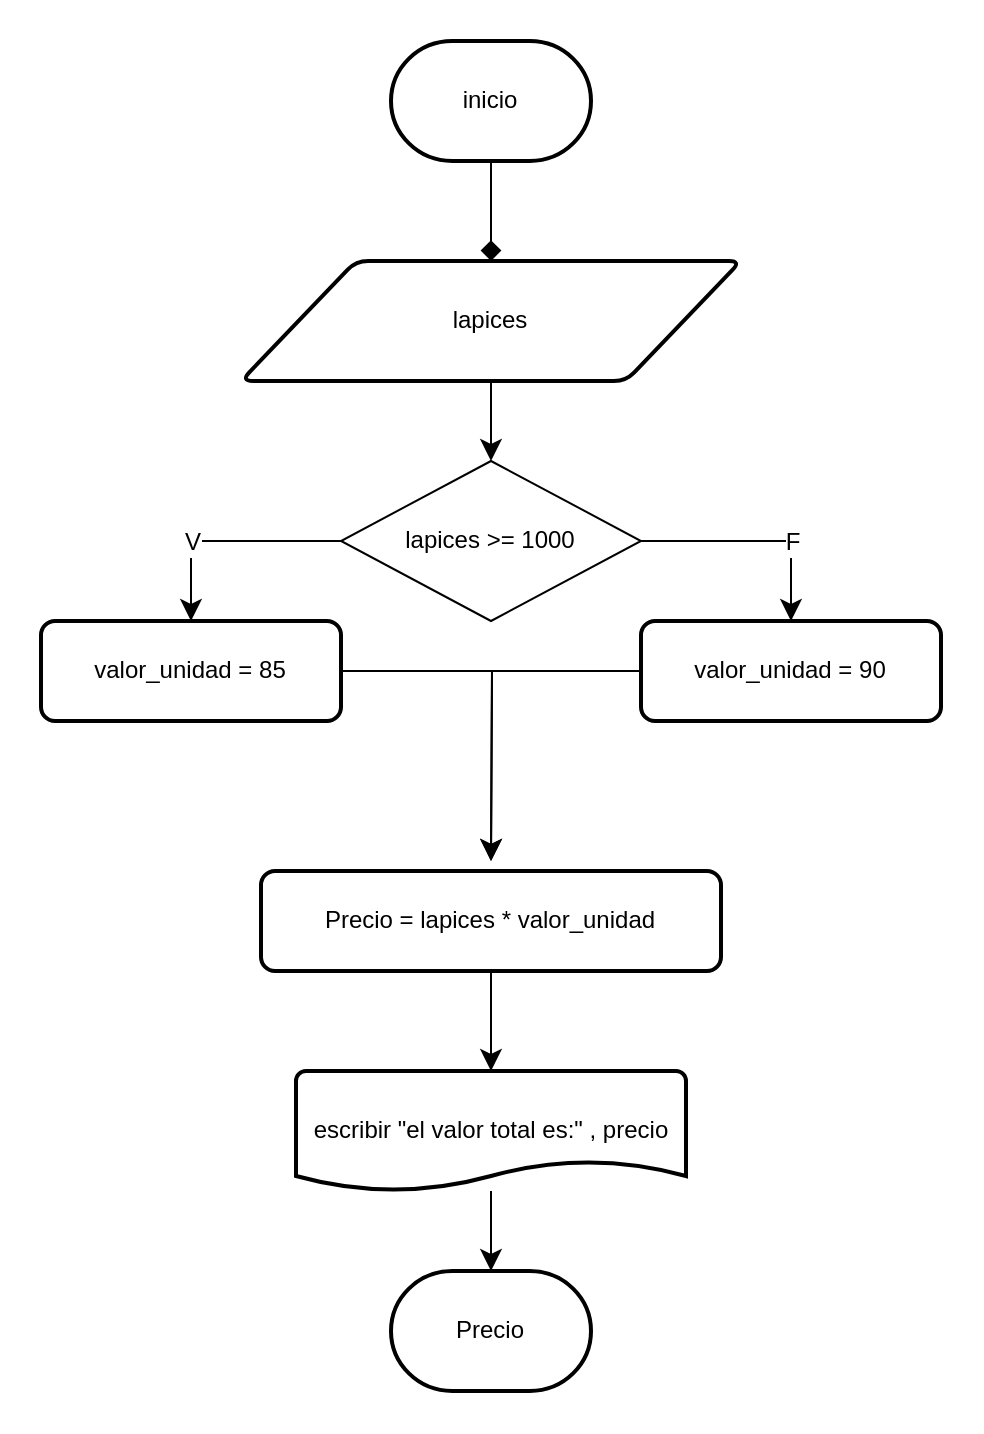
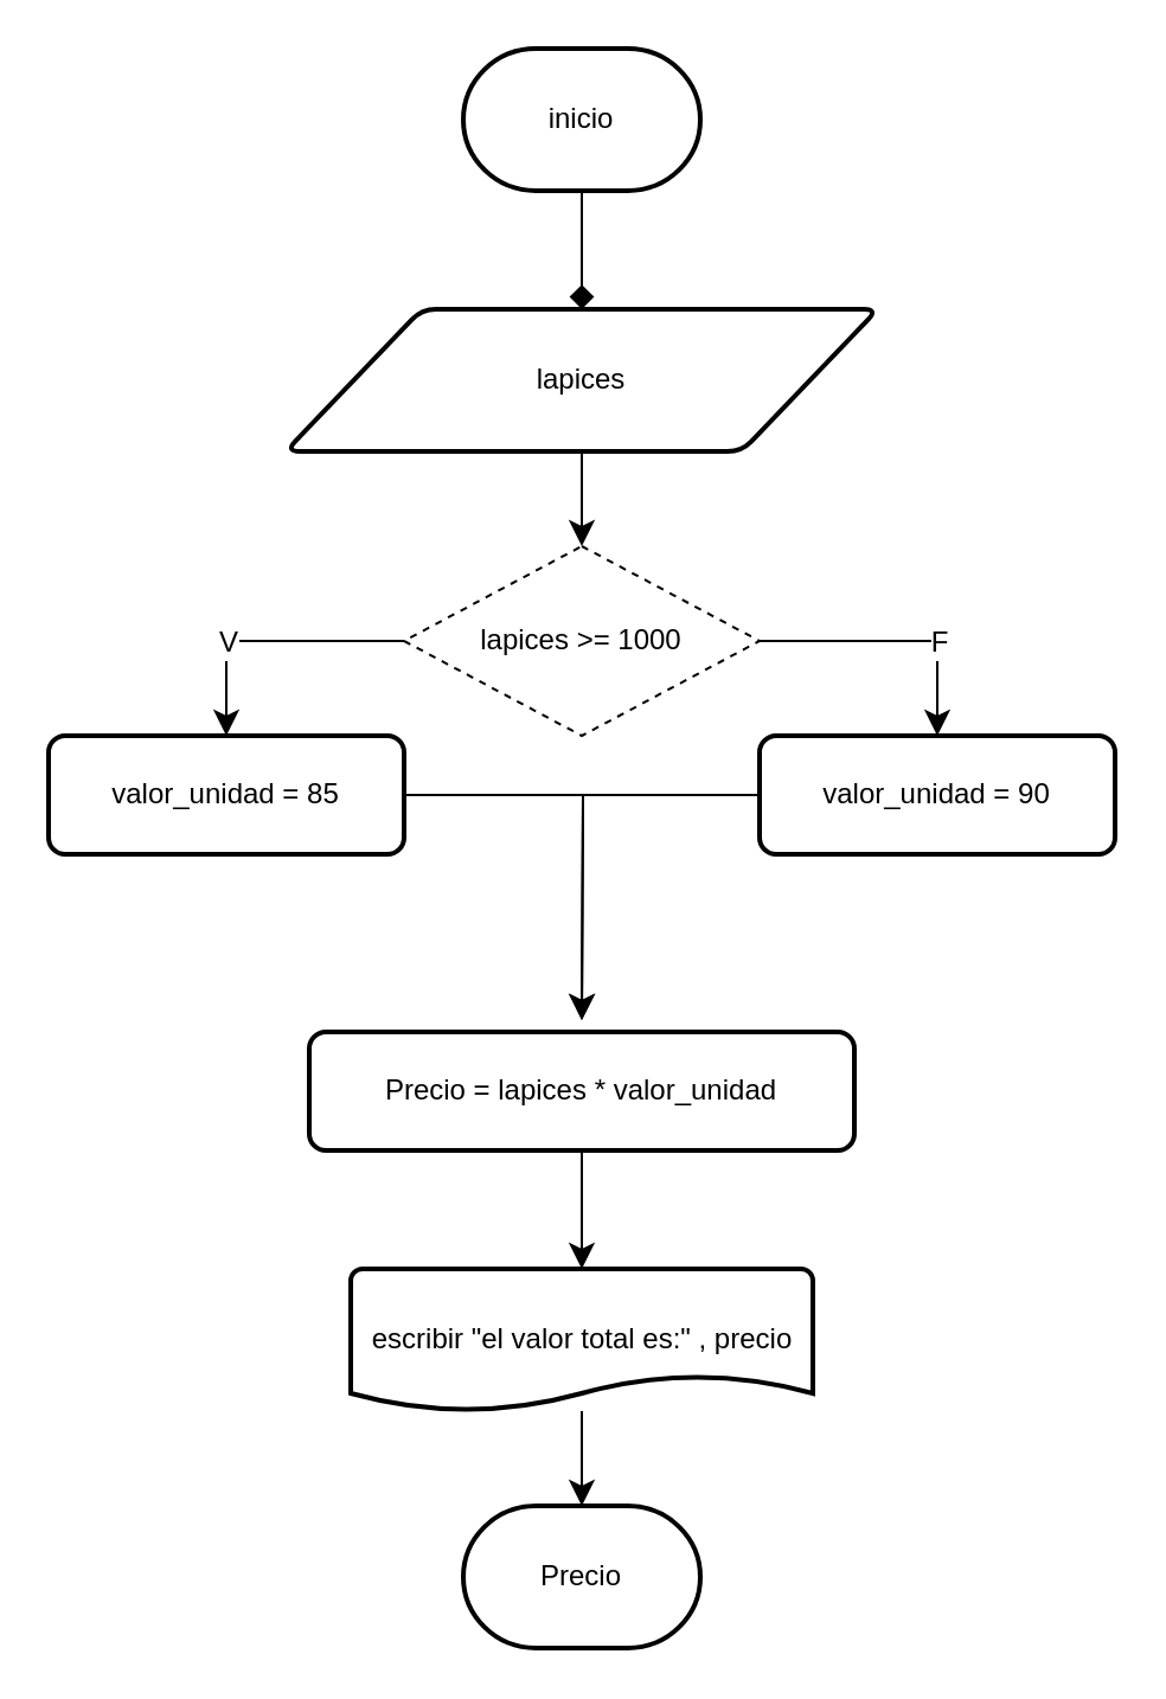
- <mxCell id="16" value="lapices &amp;gt;= 1000" style="rhombus;whiteSpace=wrap;html=1;" vertex="1" parent="1"><mxGeometry x="170" y="230" width="150" height="80" as="geometry" /></mxCell>
+ <mxCell id="16" value="lapices &amp;gt;= 1000" style="rhombus;whiteSpace=wrap;html=1;dashed=1;" vertex="1" parent="1"><mxGeometry x="170" y="230" width="150" height="80" as="geometry" /></mxCell>
